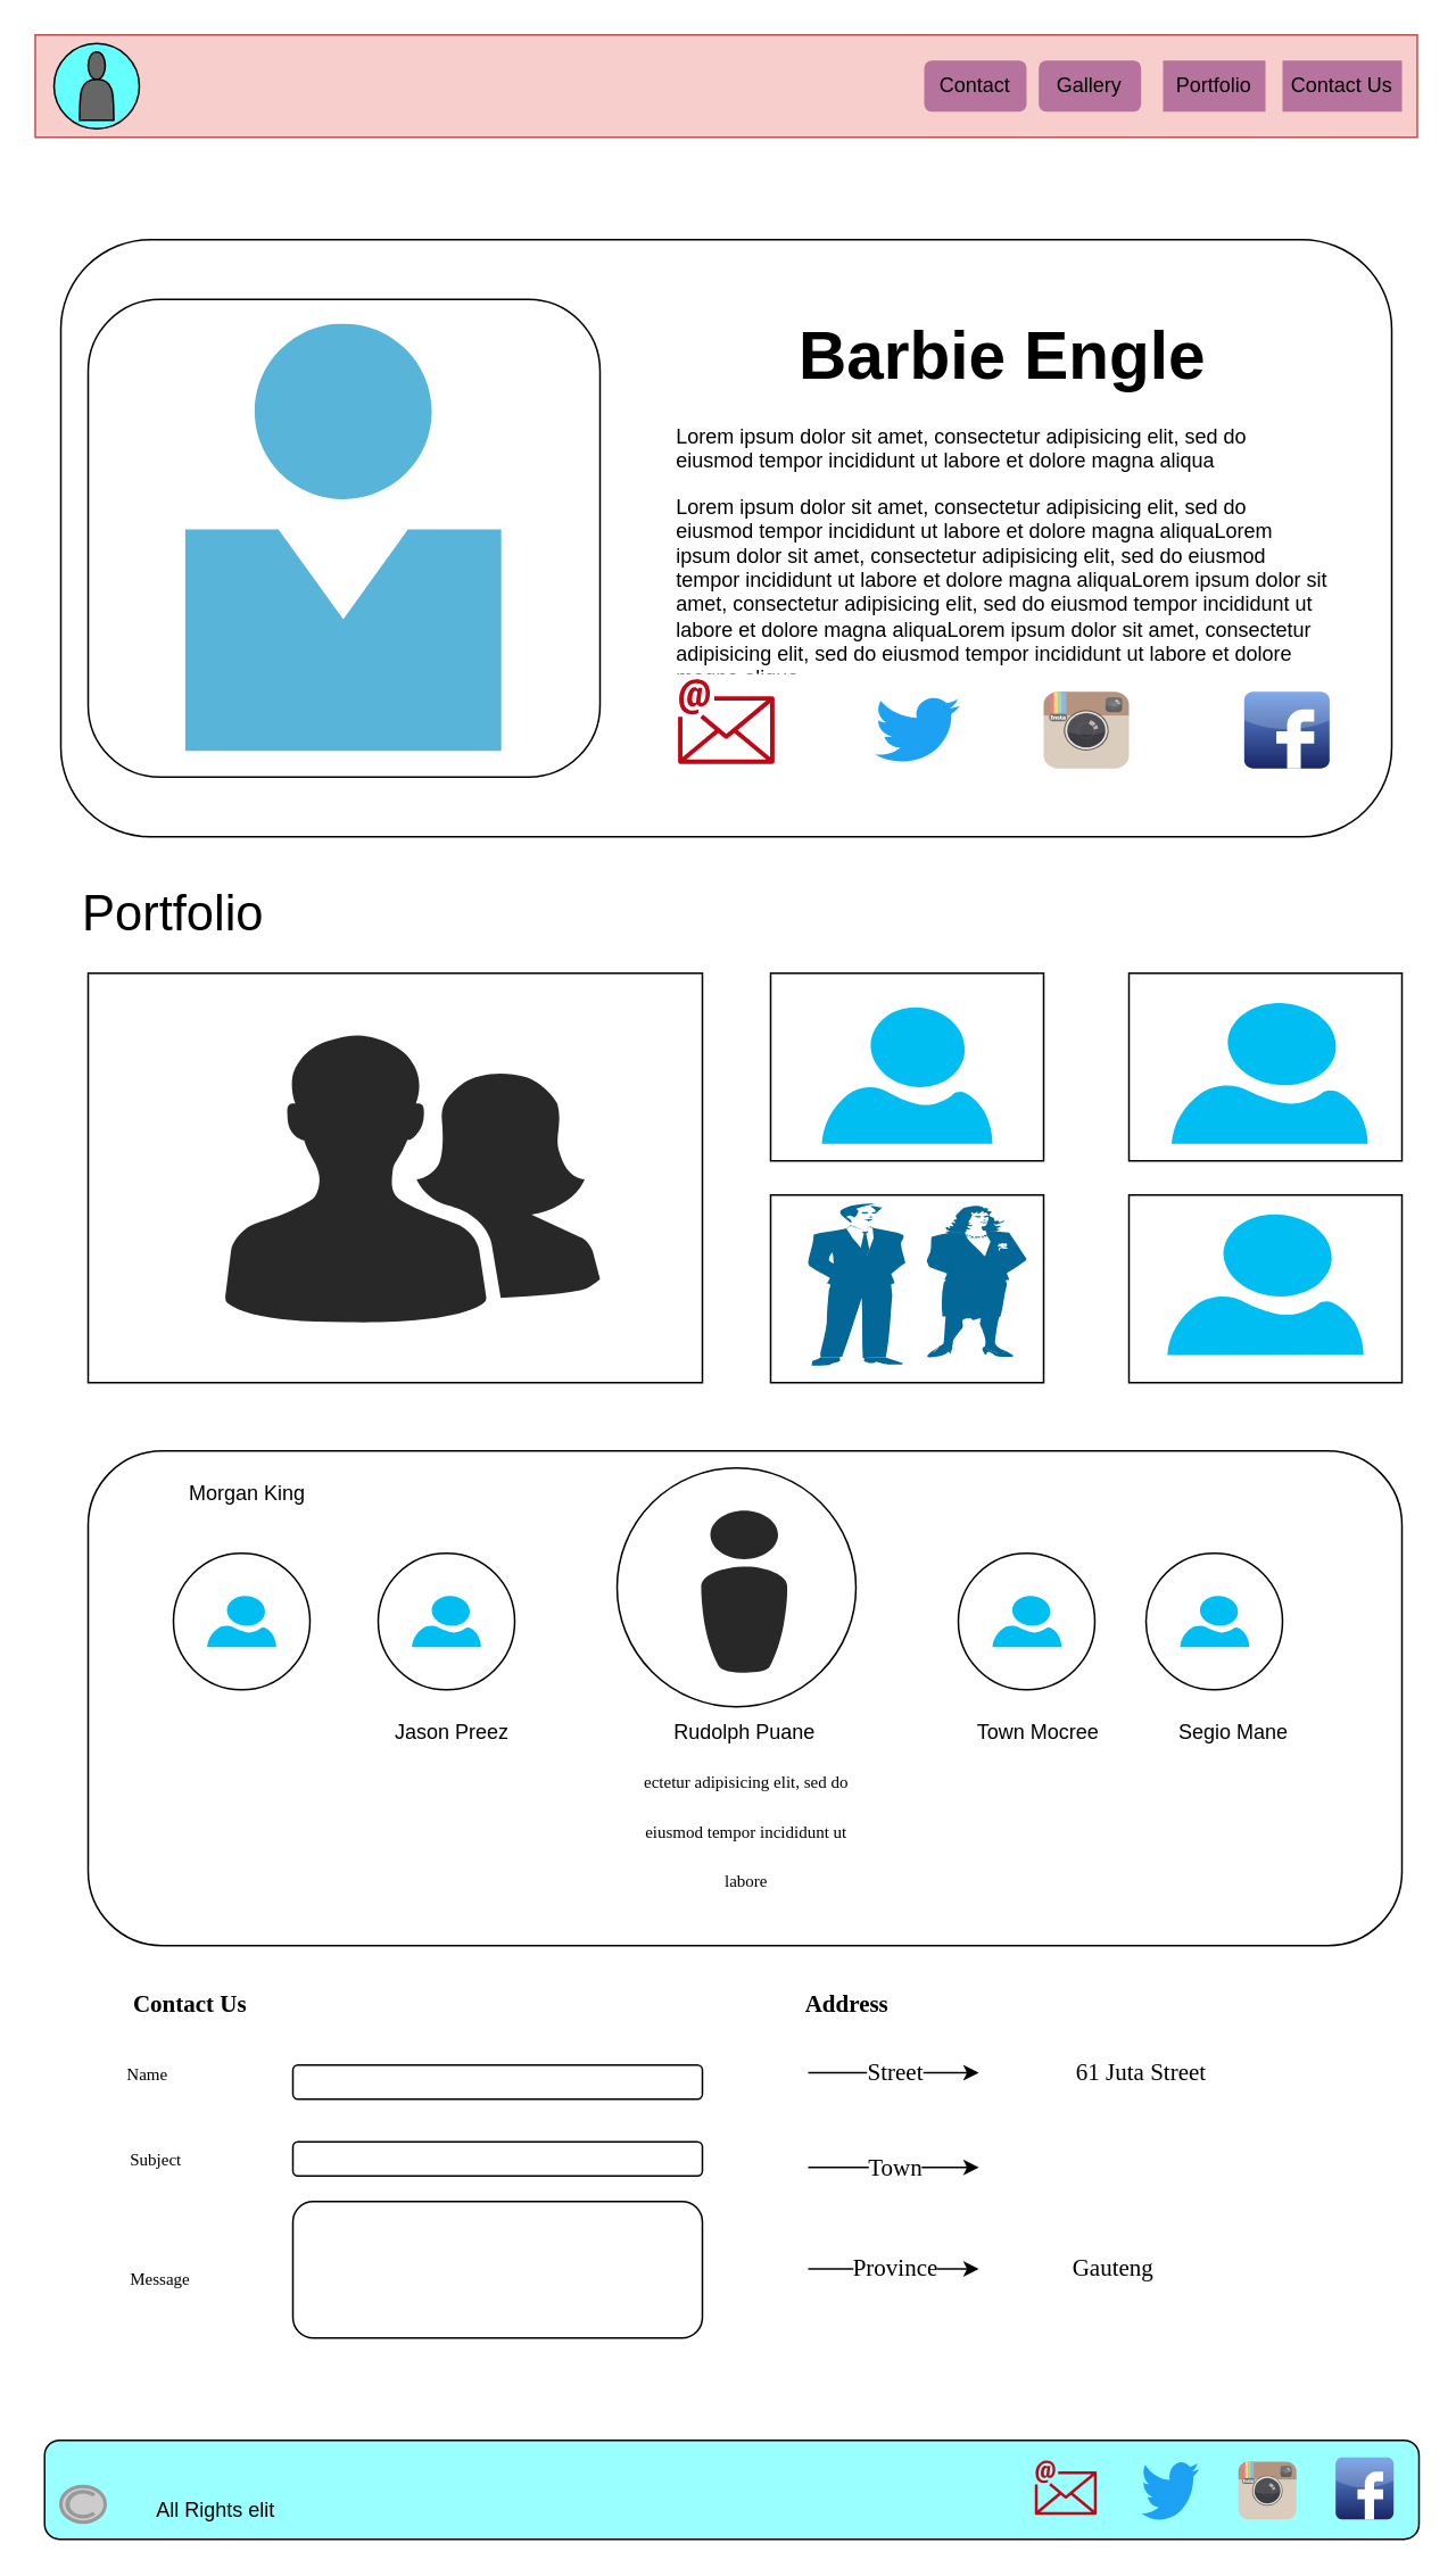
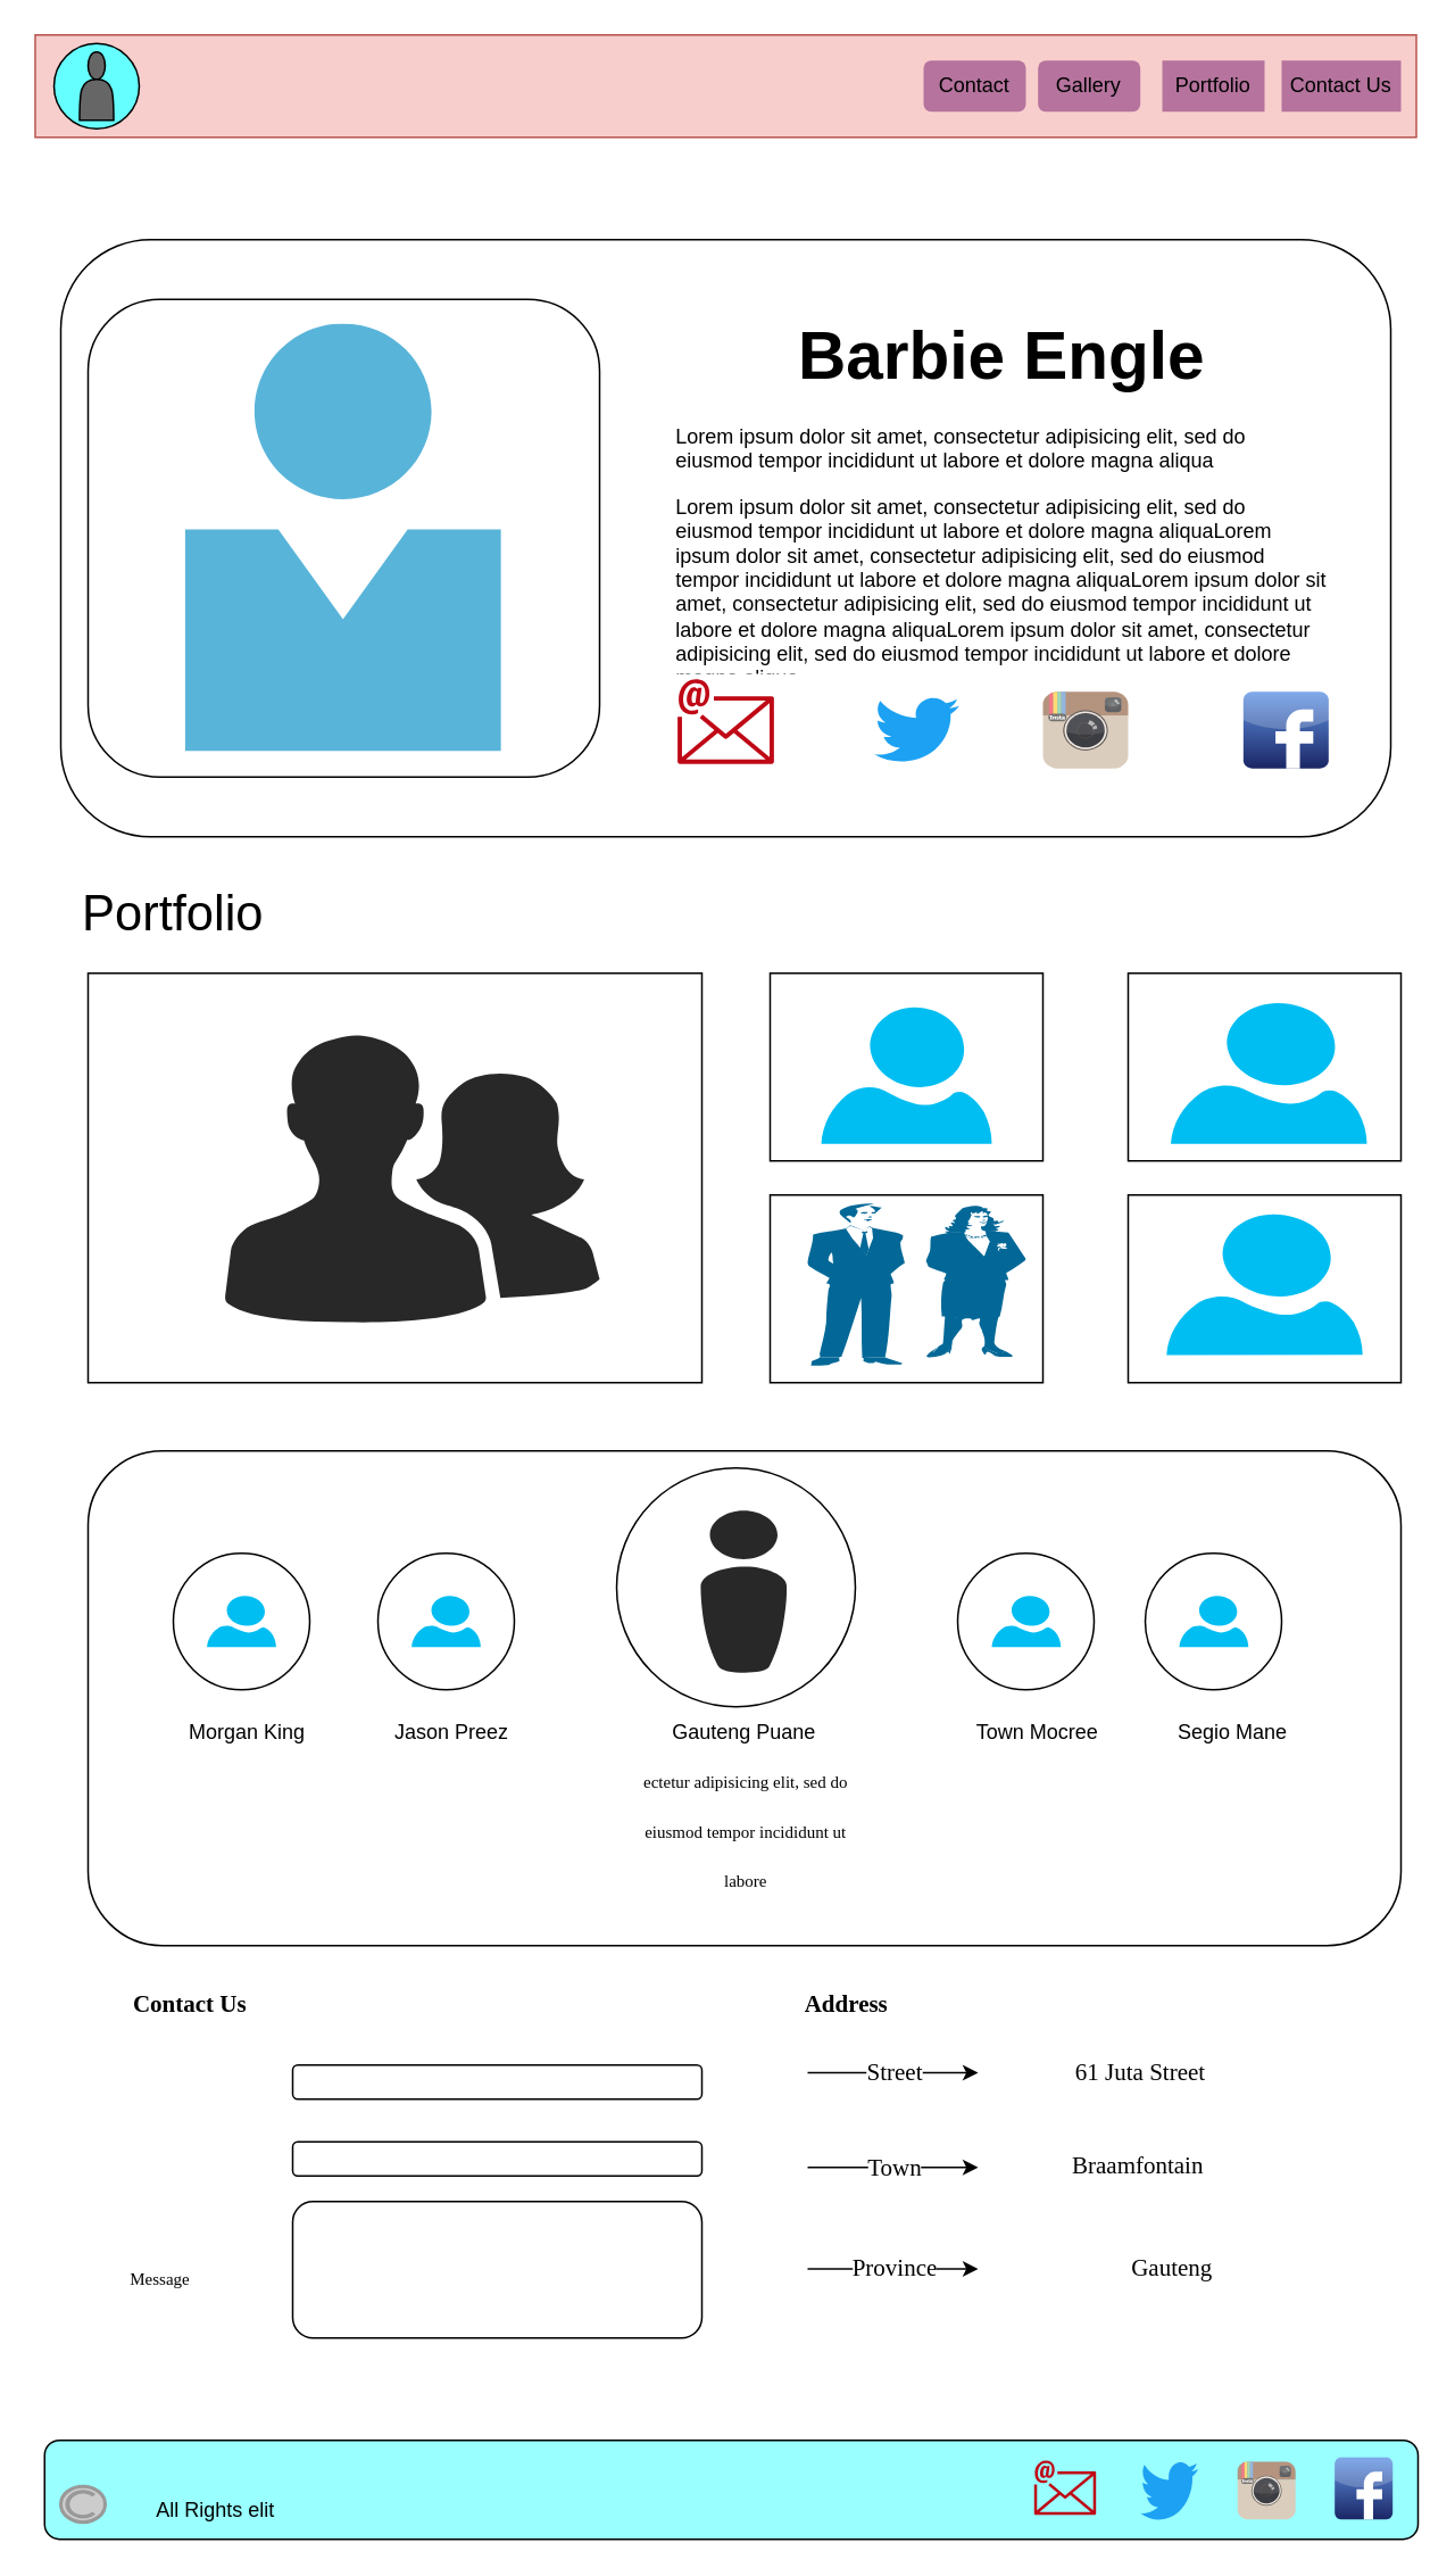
- <mxCell id="65" value="Morgan King" style="text;html=1;strokeColor=none;fillColor=none;align=center;verticalAlign=middle;whiteSpace=wrap;rounded=0;" parent="1" vertex="1"><mxGeometry x="108.3" y="860" width="72.7" height="30" as="geometry" /></mxCell>
+ <mxCell id="65" value="Morgan King" style="text;html=1;strokeColor=none;fillColor=none;align=center;verticalAlign=middle;whiteSpace=wrap;rounded=0;" parent="1" vertex="1"><mxGeometry x="108.3" y="1000" width="72.7" height="30" as="geometry" /></mxCell>
- <mxCell id="41" value="Rudolph Puane" style="text;html=1;strokeColor=none;fillColor=none;align=center;verticalAlign=middle;whiteSpace=wrap;rounded=0;fontSize=12;" parent="1" vertex="1"><mxGeometry x="383.87" y="1000" width="104.26" height="30" as="geometry" /></mxCell>
+ <mxCell id="41" value="Gauteng Puane" style="text;html=1;strokeColor=none;fillColor=none;align=center;verticalAlign=middle;whiteSpace=wrap;rounded=0;fontSize=12;" parent="1" vertex="1"><mxGeometry x="383.87" y="1000" width="104.26" height="30" as="geometry" /></mxCell>
- <mxCell id="45" value="Name" style="text;html=1;strokeColor=none;fillColor=none;align=center;verticalAlign=middle;whiteSpace=wrap;rounded=0;fontFamily=Georgia;fontSize=10;" parent="1" vertex="1"><mxGeometry x="41" y="1200" width="90" height="30" as="geometry" /></mxCell>
- <mxCell id="46" value="Subject" style="text;html=1;strokeColor=none;fillColor=none;align=center;verticalAlign=middle;whiteSpace=wrap;rounded=0;fontFamily=Georgia;fontSize=10;" parent="1" vertex="1"><mxGeometry x="46" y="1250" width="90" height="30" as="geometry" /></mxCell>
+ <mxCell id="59" value="Braamfontain" style="text;html=1;strokeColor=none;fillColor=none;align=center;verticalAlign=middle;whiteSpace=wrap;rounded=0;fontFamily=Georgia;fontSize=14;" parent="1" vertex="1"><mxGeometry x="621.5" y="1255" width="90" height="30" as="geometry" /></mxCell>
- <mxCell id="58" value="Gauteng" style="text;html=1;strokeColor=none;fillColor=none;align=center;verticalAlign=middle;whiteSpace=wrap;rounded=0;fontFamily=Georgia;fontSize=14;" parent="1" vertex="1"><mxGeometry x="621.5" y="1315" width="60" height="30" as="geometry" /></mxCell>
+ <mxCell id="58" value="Gauteng" style="text;html=1;strokeColor=none;fillColor=none;align=center;verticalAlign=middle;whiteSpace=wrap;rounded=0;fontFamily=Georgia;fontSize=14;" parent="1" vertex="1"><mxGeometry x="656.5" y="1315" width="60" height="30" as="geometry" /></mxCell>
